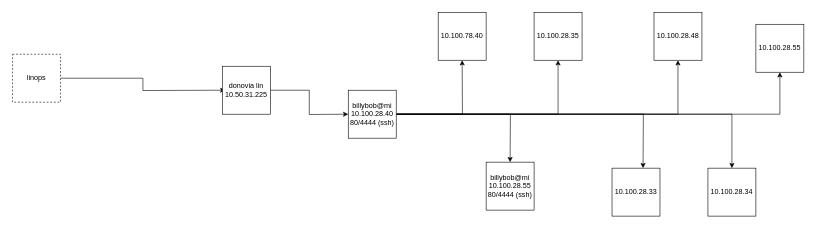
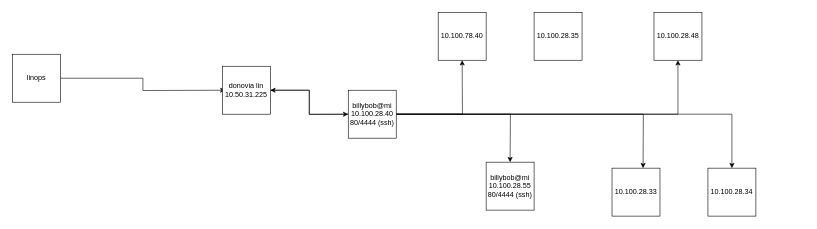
- <mxCell id="20" value="10.100.28.55" style="whiteSpace=wrap;html=1;aspect=fixed;" vertex="1" parent="1"><mxGeometry x="1260" y="40" width="80" height="80" as="geometry" /></mxCell>
- <mxCell id="8" style="edgeStyle=orthogonalEdgeStyle;rounded=0;orthogonalLoop=1;jettySize=auto;html=1;entryX=0.5;entryY=1;entryDx=0;entryDy=0;" edge="1" parent="1" source="13" target="17"><mxGeometry relative="1" as="geometry" /></mxCell>
+ <mxCell id="8" style="edgeStyle=orthogonalEdgeStyle;rounded=0;orthogonalLoop=1;jettySize=auto;html=1;" edge="1" parent="1" source="13" target="5"><mxGeometry relative="1" as="geometry" /></mxCell>
- <mxCell id="12" style="edgeStyle=orthogonalEdgeStyle;rounded=0;orthogonalLoop=1;jettySize=auto;html=1;entryX=0.5;entryY=1;entryDx=0;entryDy=0;" edge="1" parent="1" source="13" target="20"><mxGeometry relative="1" as="geometry" /></mxCell>
- <mxCell id="3" value="linops" style="whiteSpace=wrap;html=1;aspect=fixed;dashed=1;" vertex="1" parent="1"><mxGeometry x="20" y="90" width="80" height="80" as="geometry" /></mxCell>
+ <mxCell id="3" value="linops" style="whiteSpace=wrap;html=1;aspect=fixed;" vertex="1" parent="1"><mxGeometry x="20" y="90" width="80" height="80" as="geometry" /></mxCell>
